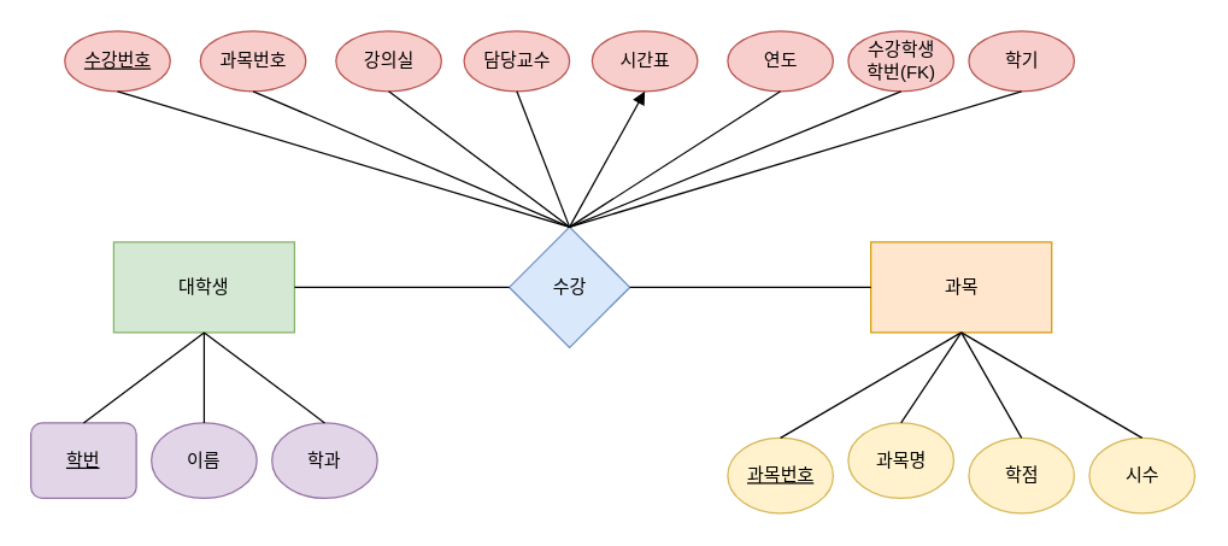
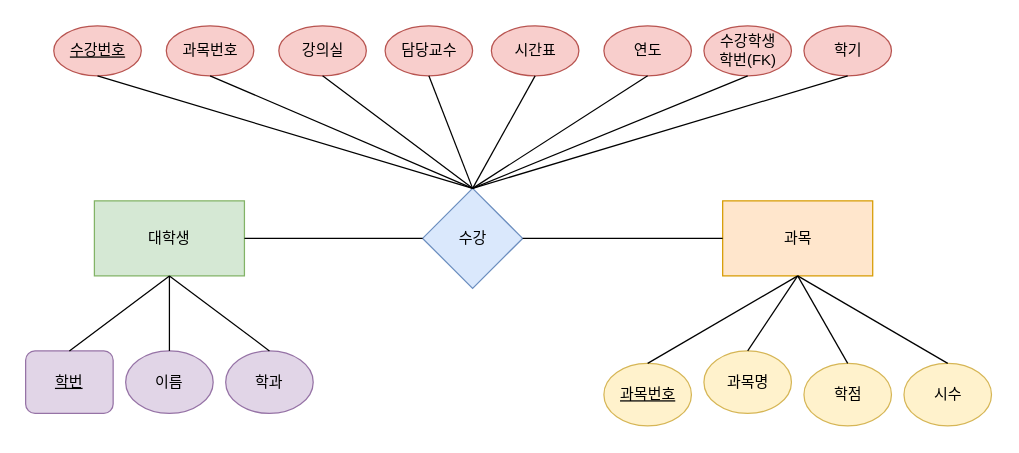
- <mxCell id="33" value="" style="endArrow=block;html=1;rounded=0;exitX=0.5;exitY=0;exitDx=0;exitDy=0;entryX=0.5;entryY=1;entryDx=0;entryDy=0;" edge="1" parent="1" source="3" target="22"><mxGeometry width="50" height="50" relative="1" as="geometry"><mxPoint x="377.5" y="110" as="sourcePoint" /><mxPoint x="427.5" y="60" as="targetPoint" /></mxGeometry></mxCell>
+ <mxCell id="33" value="" style="endArrow=none;html=1;rounded=0;exitX=0.5;exitY=0;exitDx=0;exitDy=0;entryX=0.5;entryY=1;entryDx=0;entryDy=0;" edge="1" parent="1" source="3" target="22"><mxGeometry width="50" height="50" relative="1" as="geometry"><mxPoint x="377.5" y="110" as="sourcePoint" /><mxPoint x="427.5" y="60" as="targetPoint" /></mxGeometry></mxCell>
